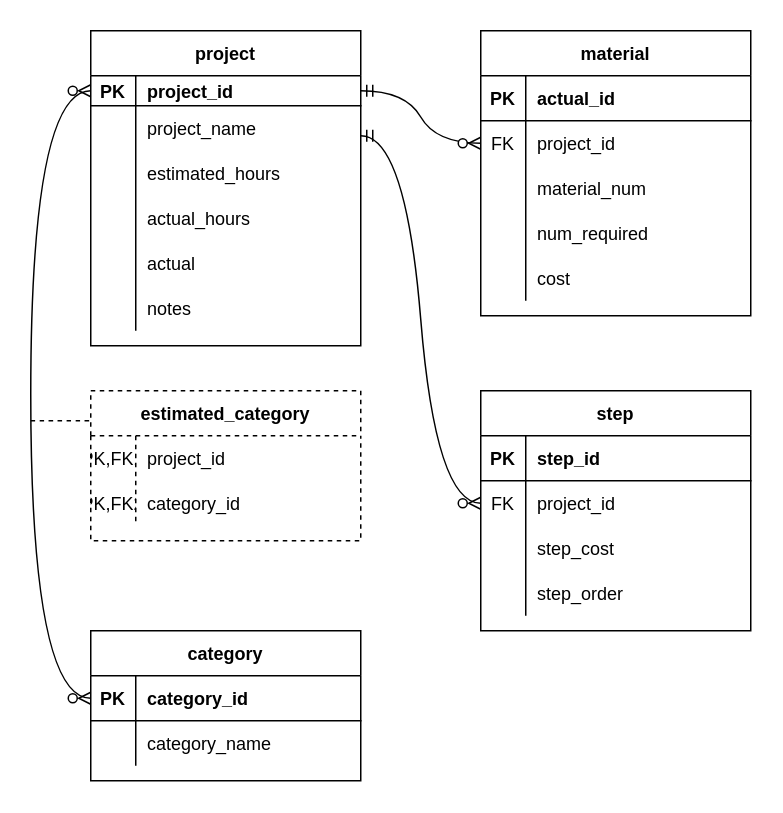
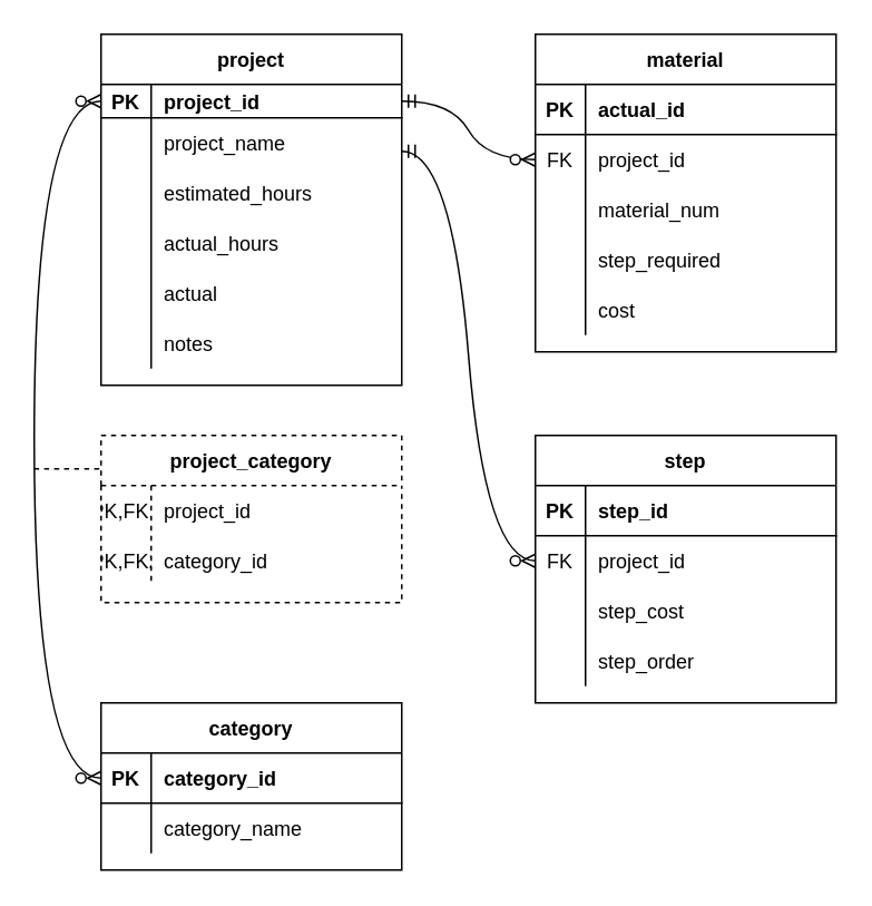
- <mxCell id="33" value="num_required" style="shape=partialRectangle;connectable=0;fillColor=none;top=0;left=0;bottom=0;right=0;align=left;spacingLeft=6;overflow=hidden;" vertex="1" parent="31"><mxGeometry x="30" width="150" height="30" as="geometry"><mxRectangle width="150" height="30" as="alternateBounds" /></mxGeometry></mxCell>
+ <mxCell id="33" value="step_required" style="shape=partialRectangle;connectable=0;fillColor=none;top=0;left=0;bottom=0;right=0;align=left;spacingLeft=6;overflow=hidden;" vertex="1" parent="31"><mxGeometry x="30" width="150" height="30" as="geometry"><mxRectangle width="150" height="30" as="alternateBounds" /></mxGeometry></mxCell>
- <mxCell id="50" value="estimated_category" style="shape=table;startSize=30;container=1;collapsible=1;childLayout=tableLayout;fixedRows=1;rowLines=0;fontStyle=1;align=center;resizeLast=1;dashed=1;" vertex="1" parent="1"><mxGeometry x="60" y="260" width="180" height="100" as="geometry" /></mxCell>
+ <mxCell id="50" value="project_category" style="shape=table;startSize=30;container=1;collapsible=1;childLayout=tableLayout;fixedRows=1;rowLines=0;fontStyle=1;align=center;resizeLast=1;dashed=1;" vertex="1" parent="1"><mxGeometry x="60" y="260" width="180" height="100" as="geometry" /></mxCell>
